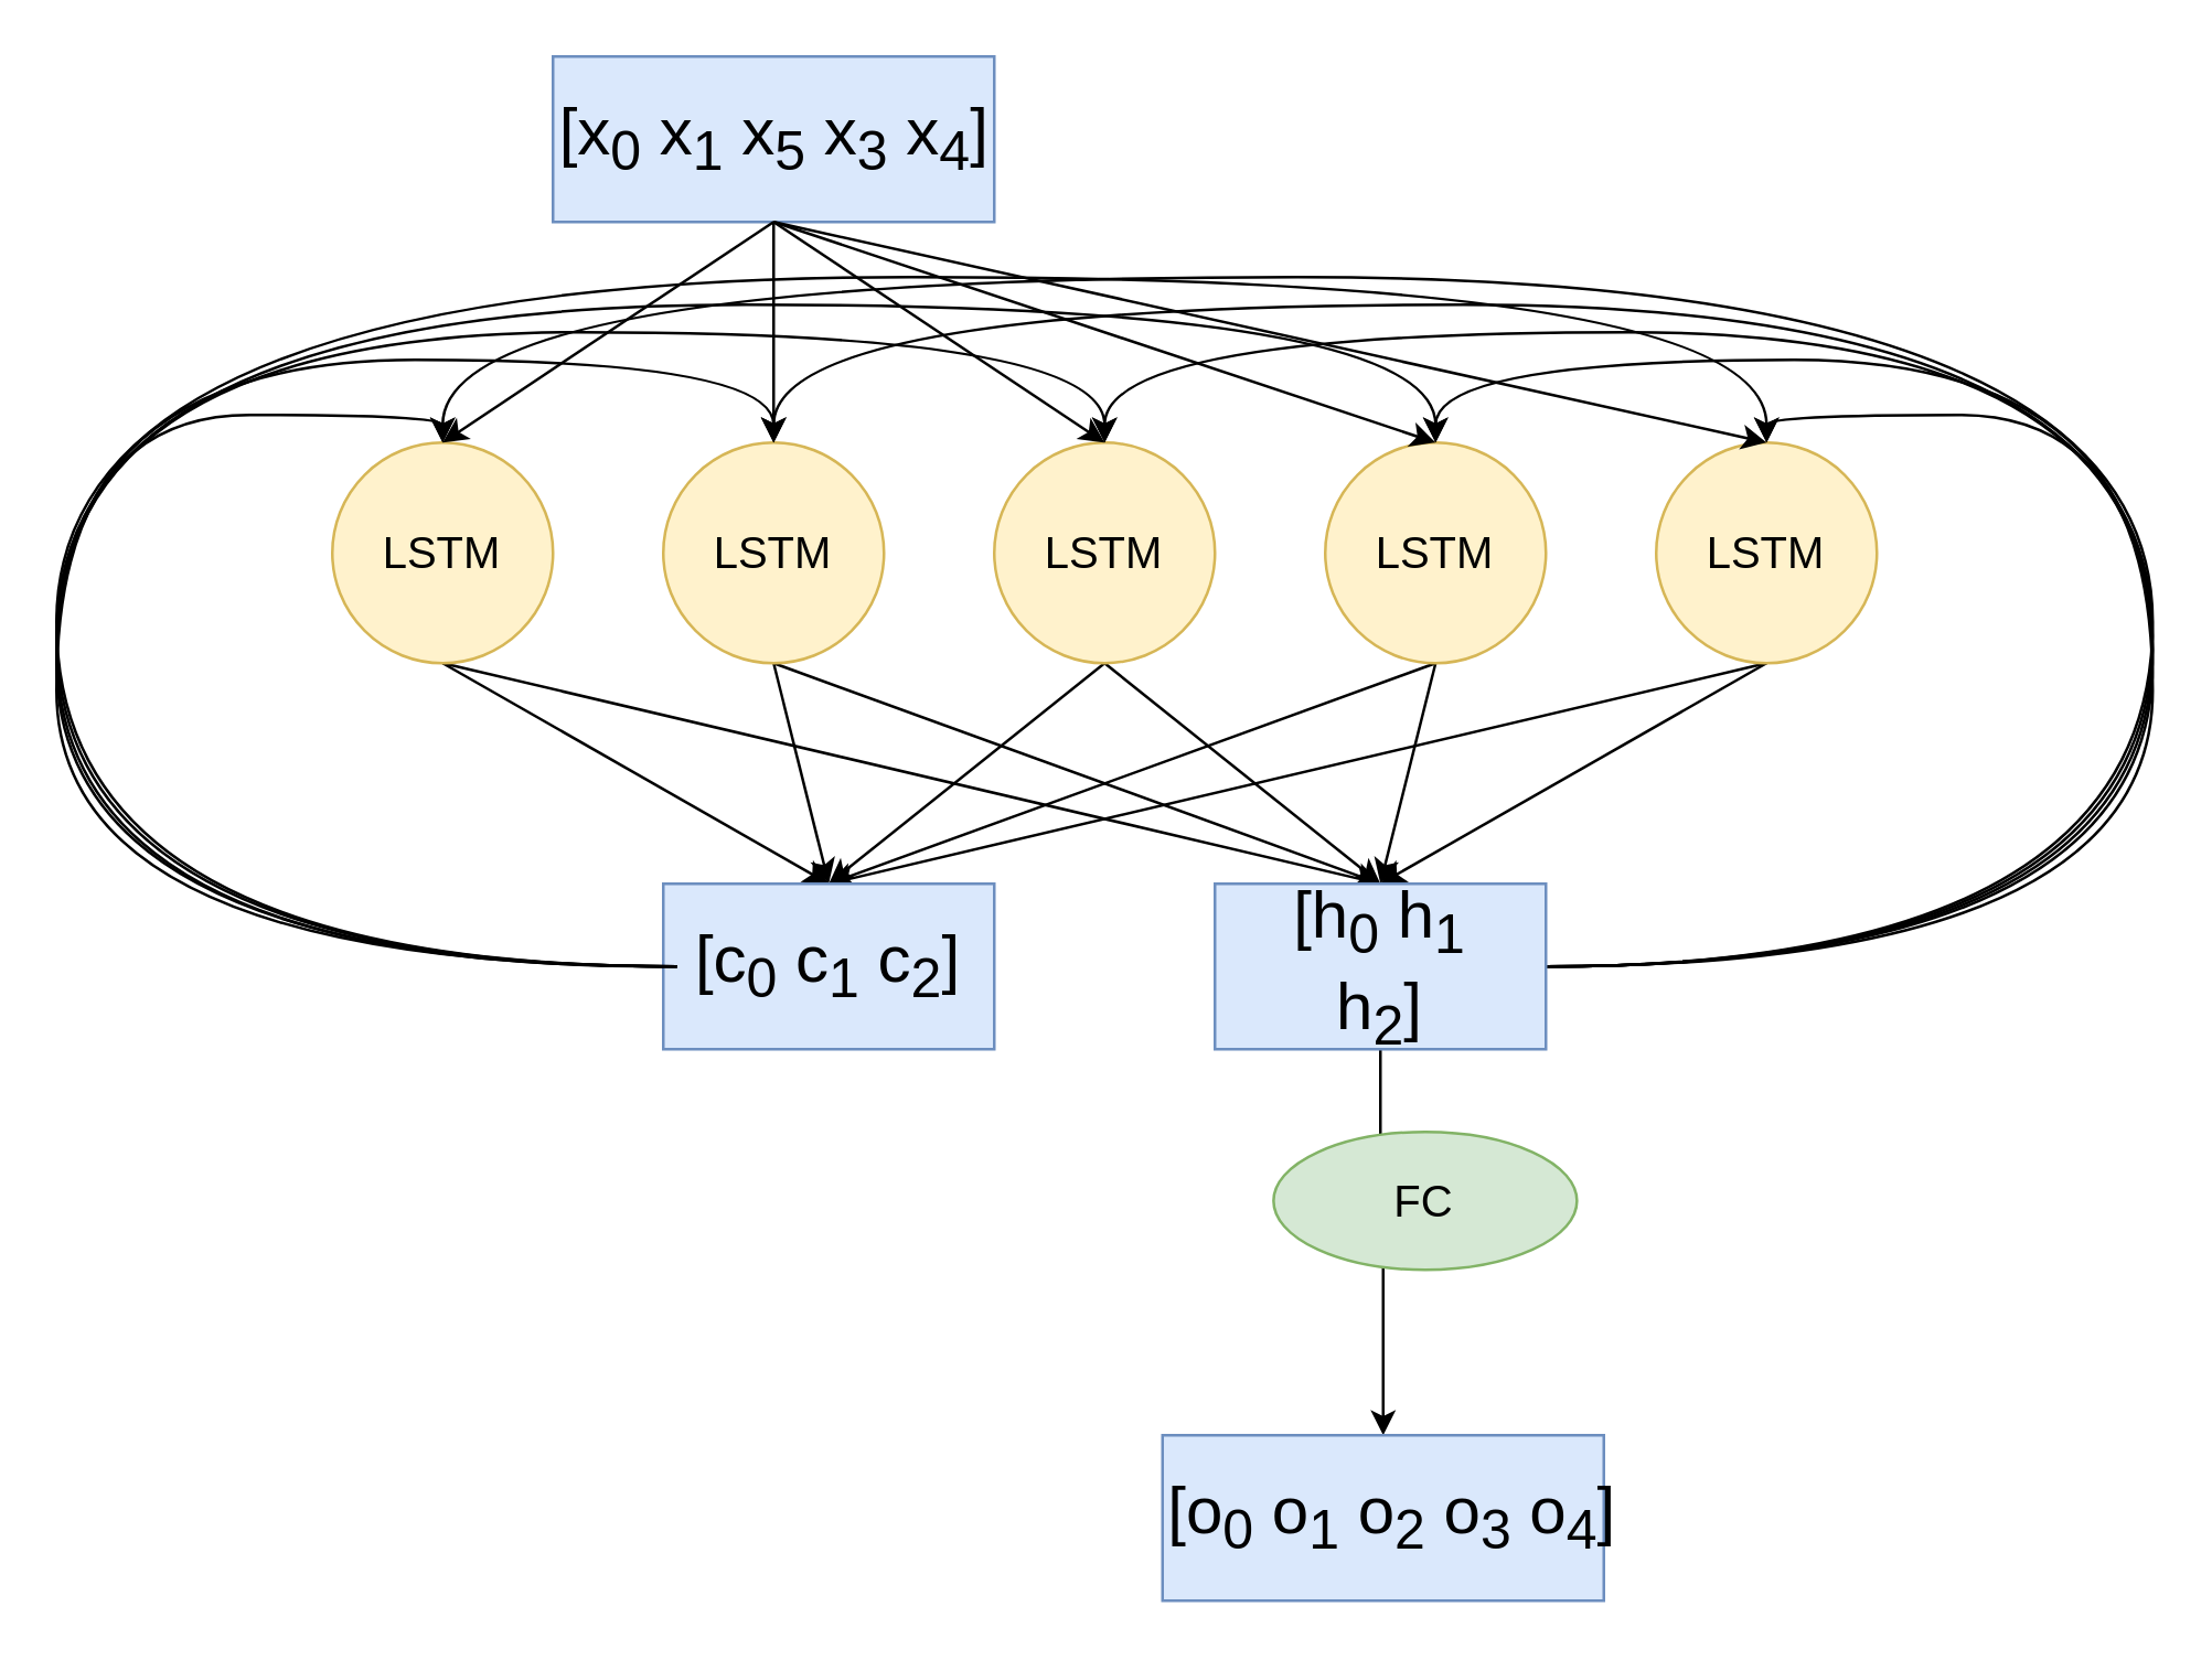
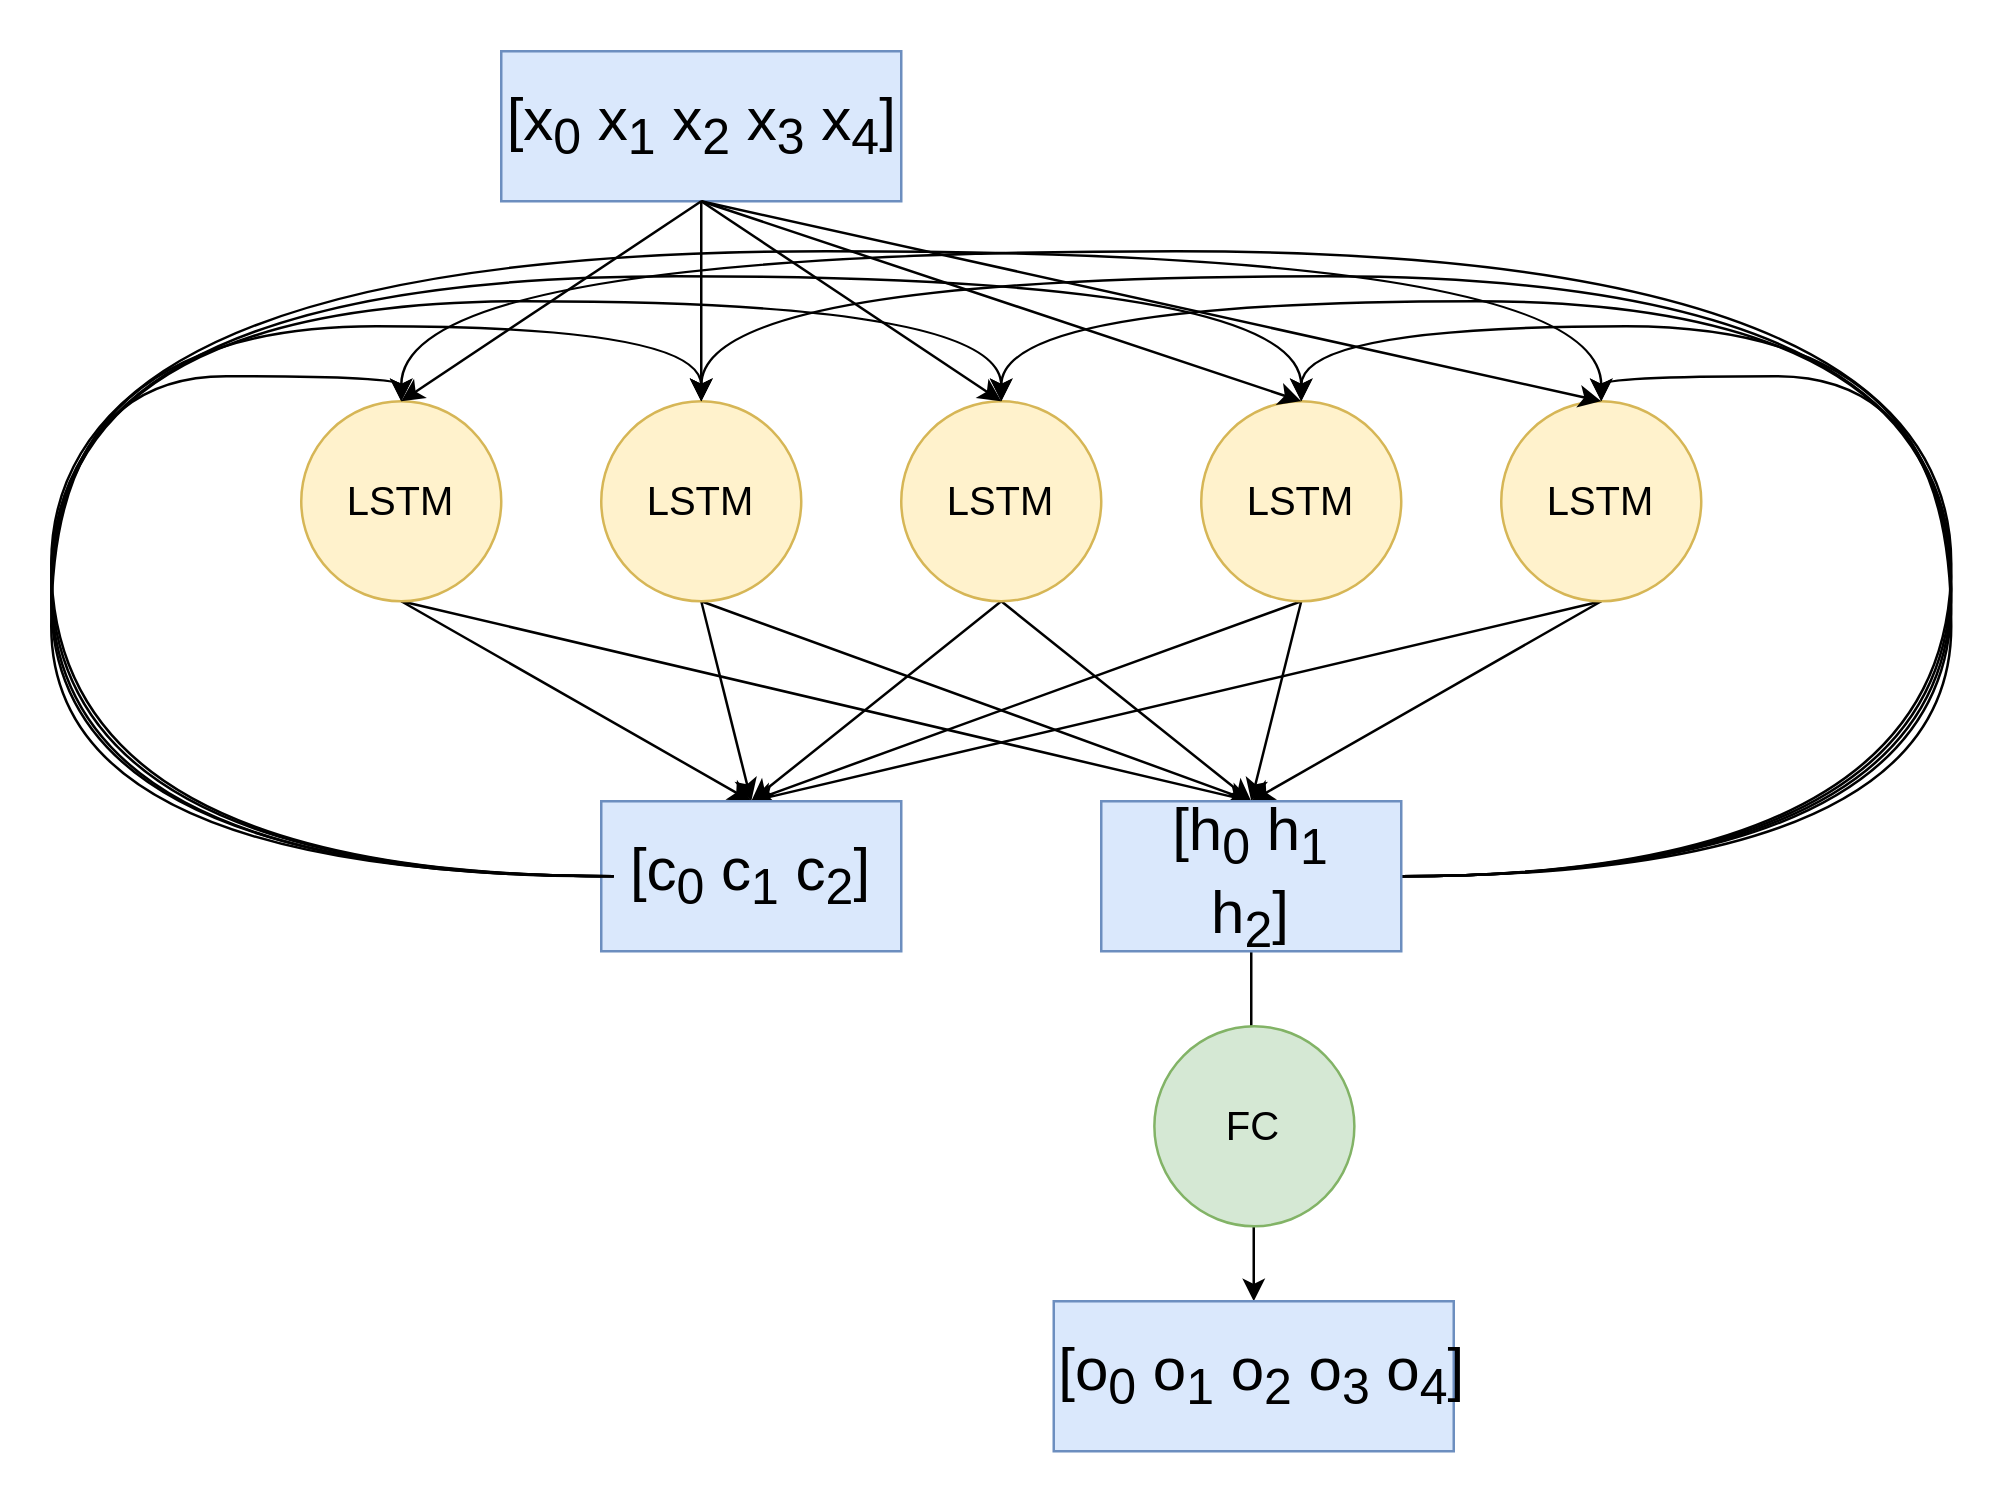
- <mxCell id="24" value="&lt;font style=&quot;font-size: 24px;&quot;&gt;[x&lt;sub&gt;0&lt;/sub&gt; x&lt;sub&gt;1&lt;/sub&gt; x&lt;sub&gt;5&lt;/sub&gt; x&lt;sub&gt;3&lt;/sub&gt; x&lt;sub&gt;4&lt;/sub&gt;]&lt;sub&gt;&lt;br&gt;&lt;/sub&gt;&lt;/font&gt;" style="text;html=1;align=center;verticalAlign=middle;whiteSpace=wrap;rounded=0;" vertex="1" parent="22"><mxGeometry y="15" width="362.5" height="30" as="geometry" /></mxCell>
+ <mxCell id="24" value="&lt;font style=&quot;font-size: 24px;&quot;&gt;[x&lt;sub&gt;0&lt;/sub&gt; x&lt;sub&gt;1&lt;/sub&gt; x&lt;sub&gt;2&lt;/sub&gt; x&lt;sub&gt;3&lt;/sub&gt; x&lt;sub&gt;4&lt;/sub&gt;]&lt;sub&gt;&lt;br&gt;&lt;/sub&gt;&lt;/font&gt;" style="text;html=1;align=center;verticalAlign=middle;whiteSpace=wrap;rounded=0;" vertex="1" parent="22"><mxGeometry y="15" width="362.5" height="30" as="geometry" /></mxCell>
- <mxCell id="45" value="FC" style="ellipse;whiteSpace=wrap;html=1;aspect=fixed;fontSize=16;fillColor=#d5e8d4;strokeColor=#82b366;" vertex="1" parent="1"><mxGeometry x="461.25" y="410" width="110" height="50" as="geometry" /></mxCell>
+ <mxCell id="45" value="FC" style="ellipse;whiteSpace=wrap;html=1;aspect=fixed;fontSize=16;fillColor=#d5e8d4;strokeColor=#82b366;" vertex="1" parent="1"><mxGeometry x="461.25" y="410" width="80" height="80" as="geometry" /></mxCell>
